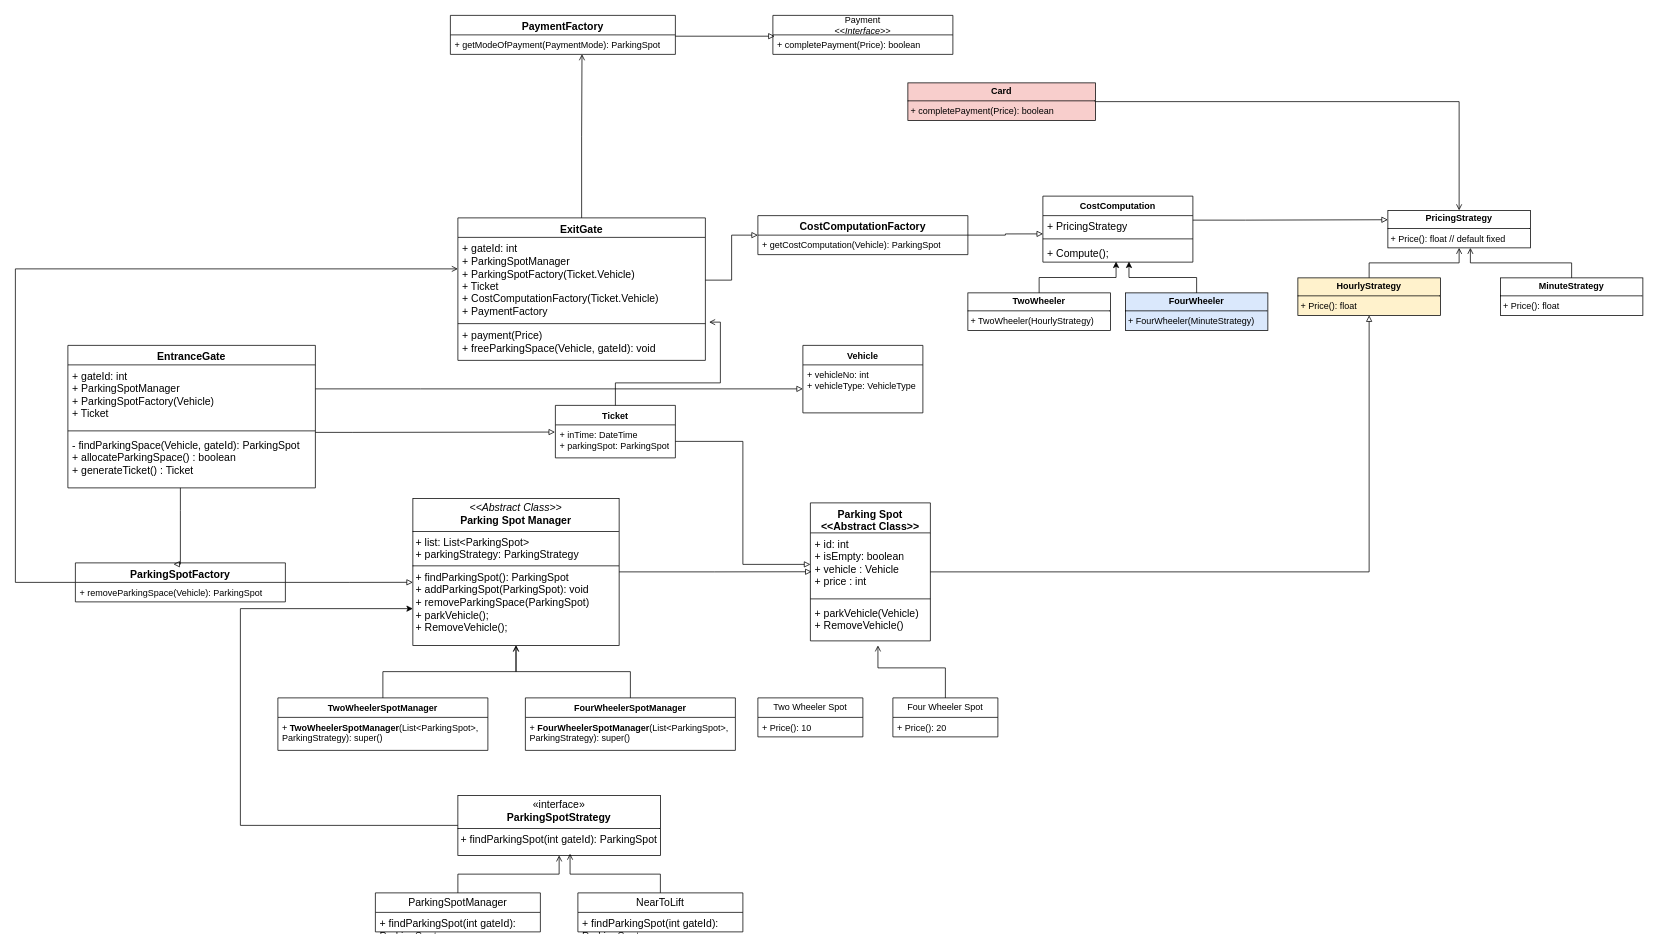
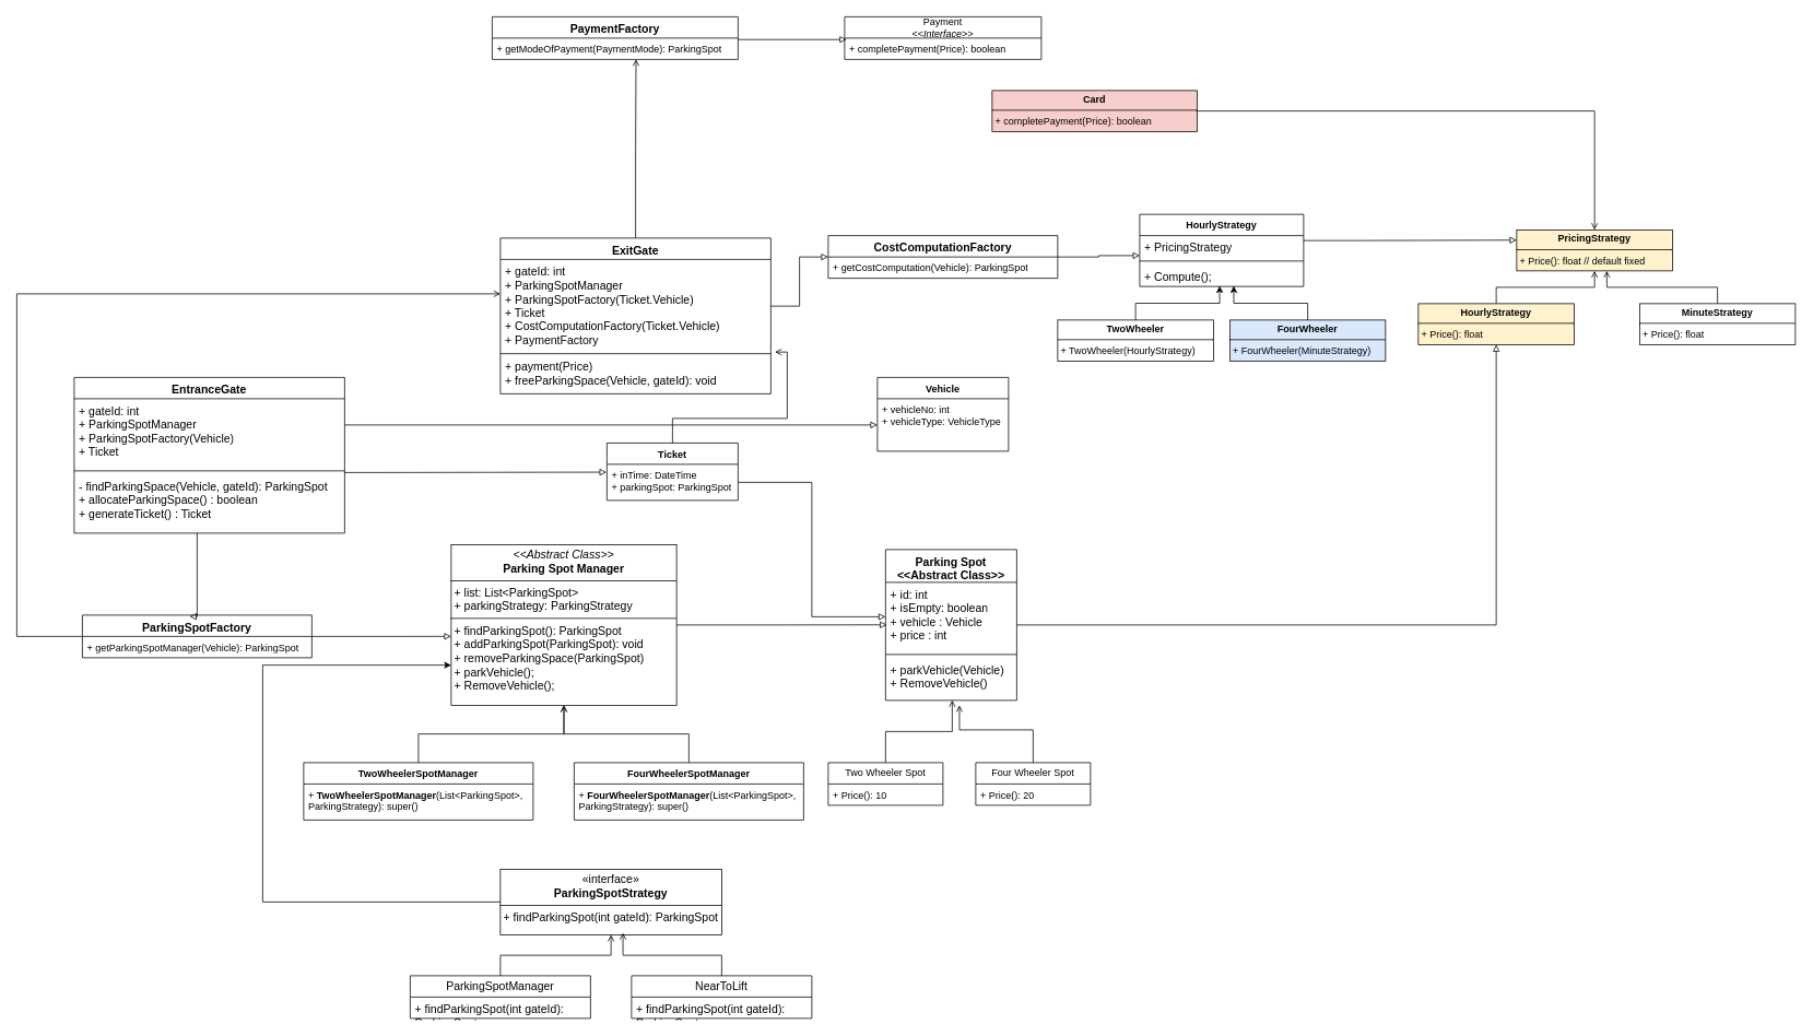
- <mxCell id="55" value="CostComputation" style="swimlane;fontStyle=1;align=center;verticalAlign=top;childLayout=stackLayout;horizontal=1;startSize=26;horizontalStack=0;resizeParent=1;resizeParentMax=0;resizeLast=0;collapsible=1;marginBottom=0;whiteSpace=wrap;html=1;" parent="1" vertex="1"><mxGeometry x="1390" y="261" width="200" height="88" as="geometry" /></mxCell>
+ <mxCell id="55" value="HourlyStrategy" style="swimlane;fontStyle=1;align=center;verticalAlign=top;childLayout=stackLayout;horizontal=1;startSize=26;horizontalStack=0;resizeParent=1;resizeParentMax=0;resizeLast=0;collapsible=1;marginBottom=0;whiteSpace=wrap;html=1;" parent="1" vertex="1"><mxGeometry x="1390" y="261" width="200" height="88" as="geometry" /></mxCell>
- <mxCell id="50" value="&lt;p style=&quot;margin:0px;margin-top:4px;text-align:center;&quot;&gt;&lt;b&gt;PricingStrategy&lt;/b&gt;&lt;/p&gt;&lt;hr size=&quot;1&quot; style=&quot;border-style:solid;&quot;&gt;&lt;p style=&quot;margin:0px;margin-left:4px;&quot;&gt;+ Price(): float // default fixed&lt;br&gt;&lt;br&gt;&lt;/p&gt;" style="verticalAlign=top;align=left;overflow=fill;html=1;whiteSpace=wrap;" parent="1" vertex="1"><mxGeometry x="1850" y="280" width="190" height="50" as="geometry" /></mxCell>
+ <mxCell id="50" value="&lt;p style=&quot;margin:0px;margin-top:4px;text-align:center;&quot;&gt;&lt;b&gt;PricingStrategy&lt;/b&gt;&lt;/p&gt;&lt;hr size=&quot;1&quot; style=&quot;border-style:solid;&quot;&gt;&lt;p style=&quot;margin:0px;margin-left:4px;&quot;&gt;+ Price(): float // default fixed&lt;br&gt;&lt;br&gt;&lt;/p&gt;" style="verticalAlign=top;align=left;overflow=fill;html=1;whiteSpace=wrap;fillColor=#fff2cc;" parent="1" vertex="1"><mxGeometry x="1850" y="280" width="190" height="50" as="geometry" /></mxCell>
- <mxCell id="34" value="+ removeParkingSpace(Vehicle): ParkingSpot" style="text;strokeColor=none;fillColor=none;align=left;verticalAlign=top;spacingLeft=4;spacingRight=4;overflow=hidden;rotatable=0;points=[[0,0.5],[1,0.5]];portConstraint=eastwest;whiteSpace=wrap;html=1;" parent="33" vertex="1"><mxGeometry y="26" width="280" height="26" as="geometry" /></mxCell>
+ <mxCell id="34" value="+ getParkingSpotManager(Vehicle): ParkingSpot" style="text;strokeColor=none;fillColor=none;align=left;verticalAlign=top;spacingLeft=4;spacingRight=4;overflow=hidden;rotatable=0;points=[[0,0.5],[1,0.5]];portConstraint=eastwest;whiteSpace=wrap;html=1;" parent="33" vertex="1"><mxGeometry y="26" width="280" height="26" as="geometry" /></mxCell>
+ <mxCell id="6" value="" style="edgeStyle=orthogonalEdgeStyle;rounded=0;orthogonalLoop=1;jettySize=auto;html=1;entryX=0.508;entryY=0.996;entryDx=0;entryDy=0;entryPerimeter=0;endArrow=open;endFill=0;" parent="1" source="7" target="5" edge="1"><mxGeometry relative="1" as="geometry" /></mxCell>
